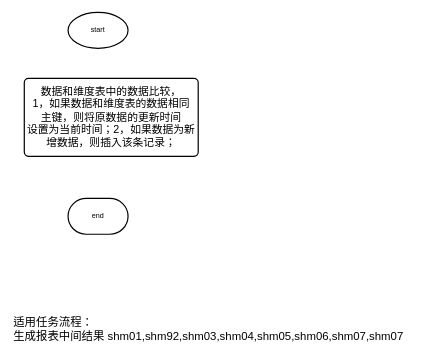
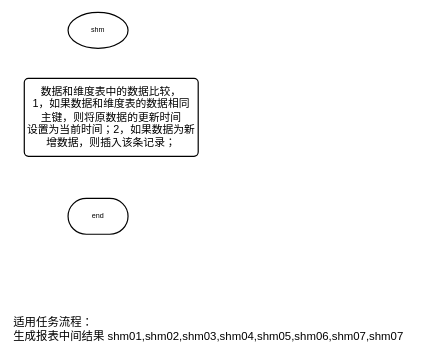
- <mxCell id="2" value="start" style="strokeWidth=2;html=1;shape=mxgraph.flowchart.start_1;whiteSpace=wrap;" vertex="1" parent="1"><mxGeometry x="113" y="20" width="100" height="60" as="geometry" /></mxCell>
+ <mxCell id="2" value="shm" style="strokeWidth=2;html=1;shape=mxgraph.flowchart.start_1;whiteSpace=wrap;" vertex="1" parent="1"><mxGeometry x="113" y="20" width="100" height="60" as="geometry" /></mxCell>
- <mxCell id="5" value="&lt;font style=&quot;font-size: 19px&quot;&gt;&lt;font style=&quot;font-size: 19px&quot;&gt;适用任务流程：&lt;br&gt;&lt;/font&gt;生成报表中间结果 shm01,shm92,shm03,shm04,shm05,shm06,shm07,shm07&lt;/font&gt;&lt;br&gt;" style="text;html=1;resizable=0;points=[];autosize=1;align=left;verticalAlign=top;spacingTop=-4;" vertex="1" parent="1"><mxGeometry x="20" y="523" width="670" height="30" as="geometry" /></mxCell>
+ <mxCell id="5" value="&lt;font style=&quot;font-size: 19px&quot;&gt;&lt;font style=&quot;font-size: 19px&quot;&gt;适用任务流程：&lt;br&gt;&lt;/font&gt;生成报表中间结果 shm01,shm02,shm03,shm04,shm05,shm06,shm07,shm07&lt;/font&gt;&lt;br&gt;" style="text;html=1;resizable=0;points=[];autosize=1;align=left;verticalAlign=top;spacingTop=-4;" vertex="1" parent="1"><mxGeometry x="20" y="523" width="670" height="30" as="geometry" /></mxCell>
